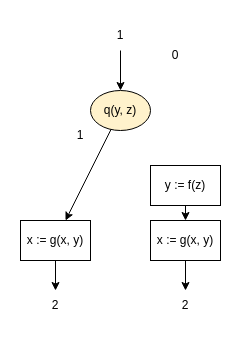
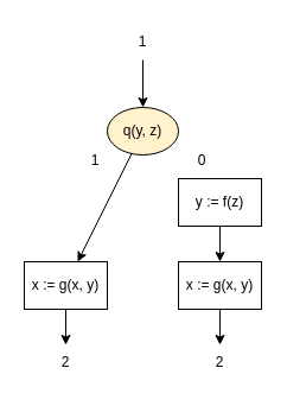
- <mxCell id="15" value="0" style="text;html=1;strokeColor=none;fillColor=none;align=center;verticalAlign=middle;whiteSpace=wrap;rounded=0;" vertex="1" parent="1"><mxGeometry x="155" y="40" width="40" height="30" as="geometry" /></mxCell>
+ <mxCell id="15" value="0" style="text;html=1;strokeColor=none;fillColor=none;align=center;verticalAlign=middle;whiteSpace=wrap;rounded=0;" vertex="1" parent="1"><mxGeometry x="150" y="120" width="40" height="30" as="geometry" /></mxCell>
- <mxCell id="4" value="y := f(z)" style="rounded=0;whiteSpace=wrap;html=1;" vertex="1" parent="1"><mxGeometry x="150" y="165" width="70" height="40" as="geometry" /></mxCell>
+ <mxCell id="4" value="y := f(z)" style="rounded=0;whiteSpace=wrap;html=1;" vertex="1" parent="1"><mxGeometry x="150" y="150" width="70" height="40" as="geometry" /></mxCell>
